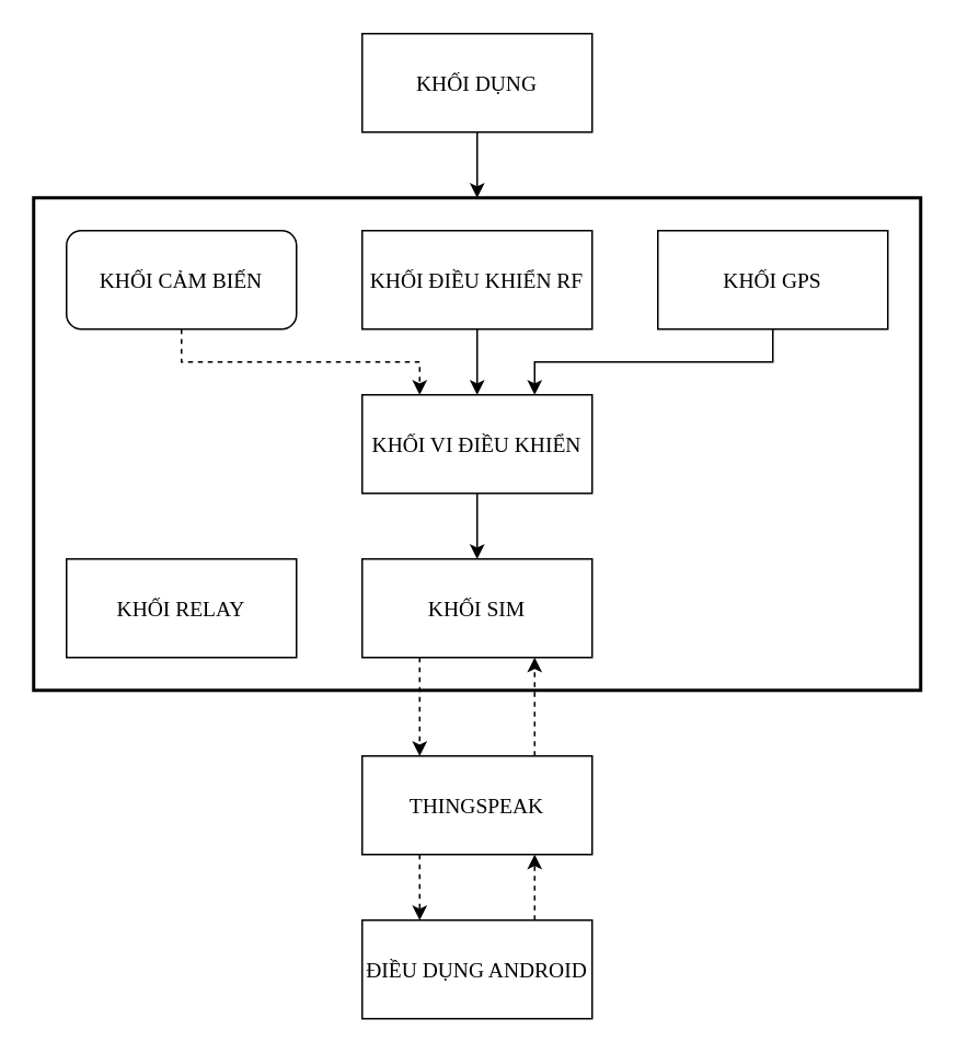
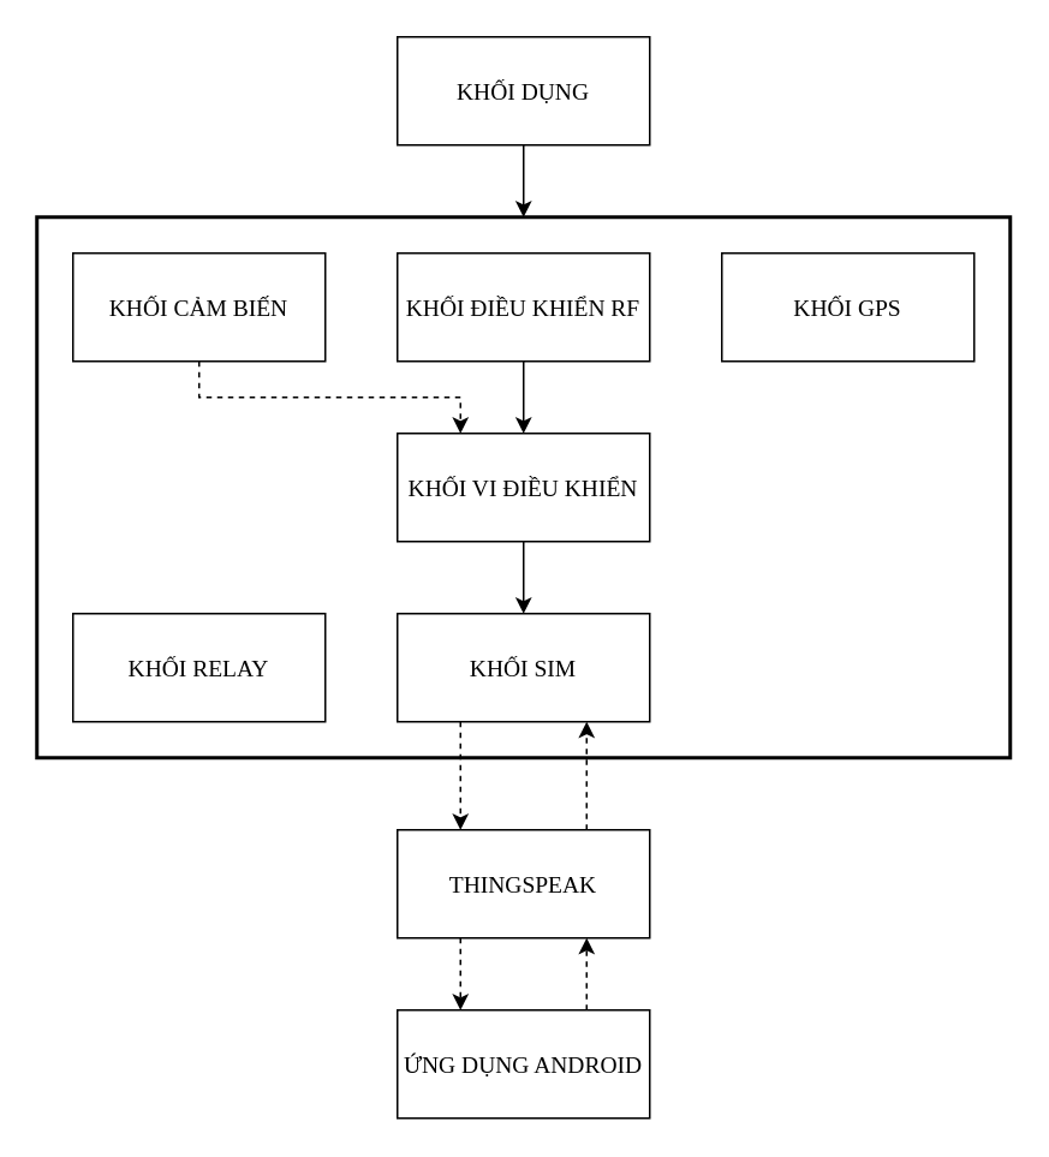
- <mxCell id="8" value="&lt;font style=&quot;font-size: 13px;&quot; face=&quot;Times New Roman&quot;&gt;KHỐI CẢM BIẾN&lt;/font&gt;" style="whiteSpace=wrap;html=1;container=0;movable=1;resizable=1;rotatable=1;deletable=1;editable=1;locked=0;connectable=1;fillColor=none;rounded=1;" parent="1" vertex="1"><mxGeometry x="40" y="140" width="140" height="60" as="geometry" /></mxCell>
+ <mxCell id="8" value="&lt;font style=&quot;font-size: 13px;&quot; face=&quot;Times New Roman&quot;&gt;KHỐI CẢM BIẾN&lt;/font&gt;" style="rounded=0;whiteSpace=wrap;html=1;container=0;movable=1;resizable=1;rotatable=1;deletable=1;editable=1;locked=0;connectable=1;fillColor=none;" parent="1" vertex="1"><mxGeometry x="40" y="140" width="140" height="60" as="geometry" /></mxCell>
- <mxCell id="9" style="edgeStyle=orthogonalEdgeStyle;rounded=0;orthogonalLoop=1;jettySize=auto;html=1;entryX=0.75;entryY=0;entryDx=0;entryDy=0;movable=1;resizable=1;rotatable=1;deletable=1;editable=1;locked=0;connectable=1;" parent="1" source="10" target="6" edge="1"><mxGeometry relative="1" as="geometry"><Array as="points"><mxPoint x="470" y="220" /><mxPoint x="325" y="220" /></Array></mxGeometry></mxCell>
- <mxCell id="20" value="&lt;font face=&quot;Times New Roman&quot;&gt;&lt;span style=&quot;font-size: 13px;&quot;&gt;ĐIỀU DỤNG ANDROID&lt;/span&gt;&lt;/font&gt;" style="rounded=0;whiteSpace=wrap;html=1;container=0;movable=1;resizable=1;rotatable=1;deletable=1;editable=1;locked=0;connectable=1;fillColor=none;" parent="1" vertex="1"><mxGeometry x="220" y="560" width="140" height="60" as="geometry" /></mxCell>
+ <mxCell id="20" value="&lt;font face=&quot;Times New Roman&quot;&gt;&lt;span style=&quot;font-size: 13px;&quot;&gt;ỨNG DỤNG ANDROID&lt;/span&gt;&lt;/font&gt;" style="rounded=0;whiteSpace=wrap;html=1;container=0;movable=1;resizable=1;rotatable=1;deletable=1;editable=1;locked=0;connectable=1;fillColor=none;" parent="1" vertex="1"><mxGeometry x="220" y="560" width="140" height="60" as="geometry" /></mxCell>
